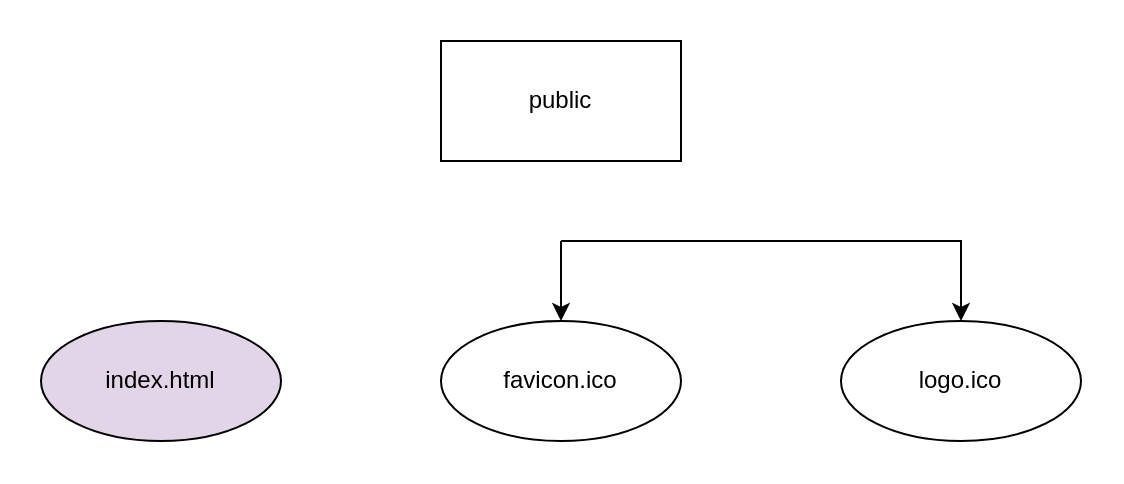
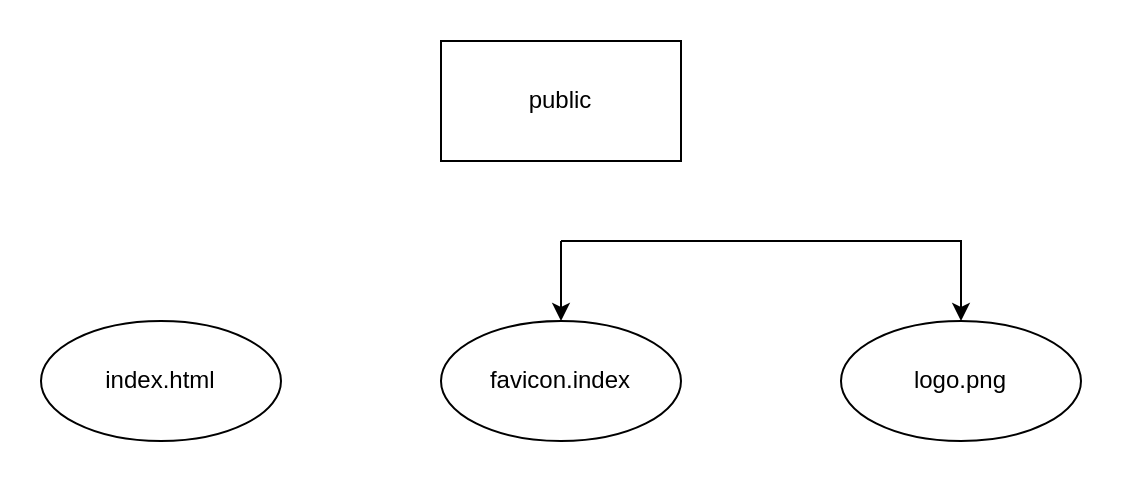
- <mxCell id="7" value="index.html" style="ellipse;whiteSpace=wrap;html=1;fillColor=#e1d5e7;" vertex="1" parent="1"><mxGeometry x="20" y="160" width="120" height="60" as="geometry" /></mxCell>
+ <mxCell id="7" value="index.html" style="ellipse;whiteSpace=wrap;html=1;" vertex="1" parent="1"><mxGeometry x="20" y="160" width="120" height="60" as="geometry" /></mxCell>
- <mxCell id="6" value="favicon.ico" style="ellipse;whiteSpace=wrap;html=1;" vertex="1" parent="1"><mxGeometry x="220" y="160" width="120" height="60" as="geometry" /></mxCell>
+ <mxCell id="6" value="favicon.index" style="ellipse;whiteSpace=wrap;html=1;" vertex="1" parent="1"><mxGeometry x="220" y="160" width="120" height="60" as="geometry" /></mxCell>
- <mxCell id="3" value="logo.ico" style="ellipse;whiteSpace=wrap;html=1;" vertex="1" parent="1"><mxGeometry x="420" y="160" width="120" height="60" as="geometry" /></mxCell>
+ <mxCell id="3" value="logo.png" style="ellipse;whiteSpace=wrap;html=1;" vertex="1" parent="1"><mxGeometry x="420" y="160" width="120" height="60" as="geometry" /></mxCell>
